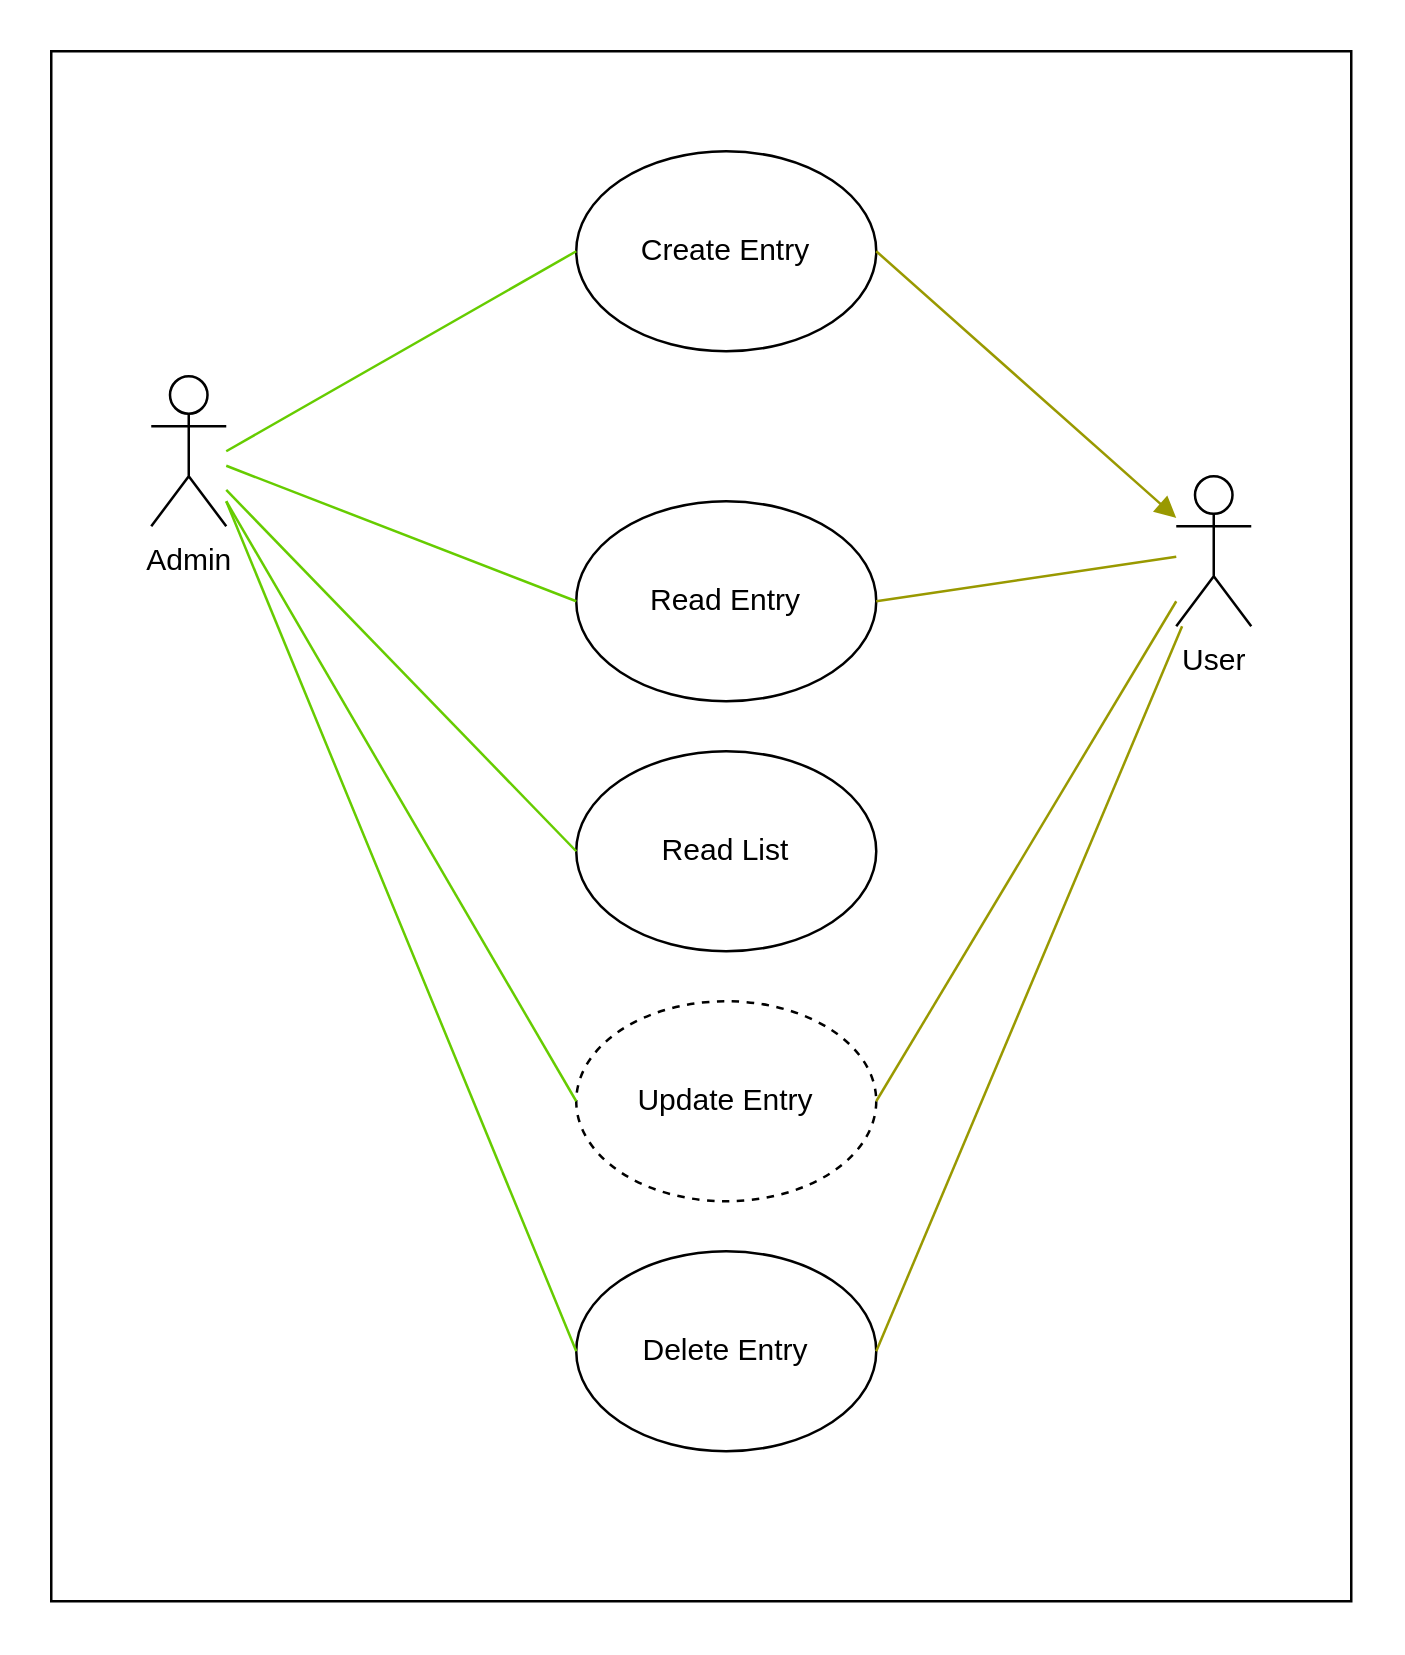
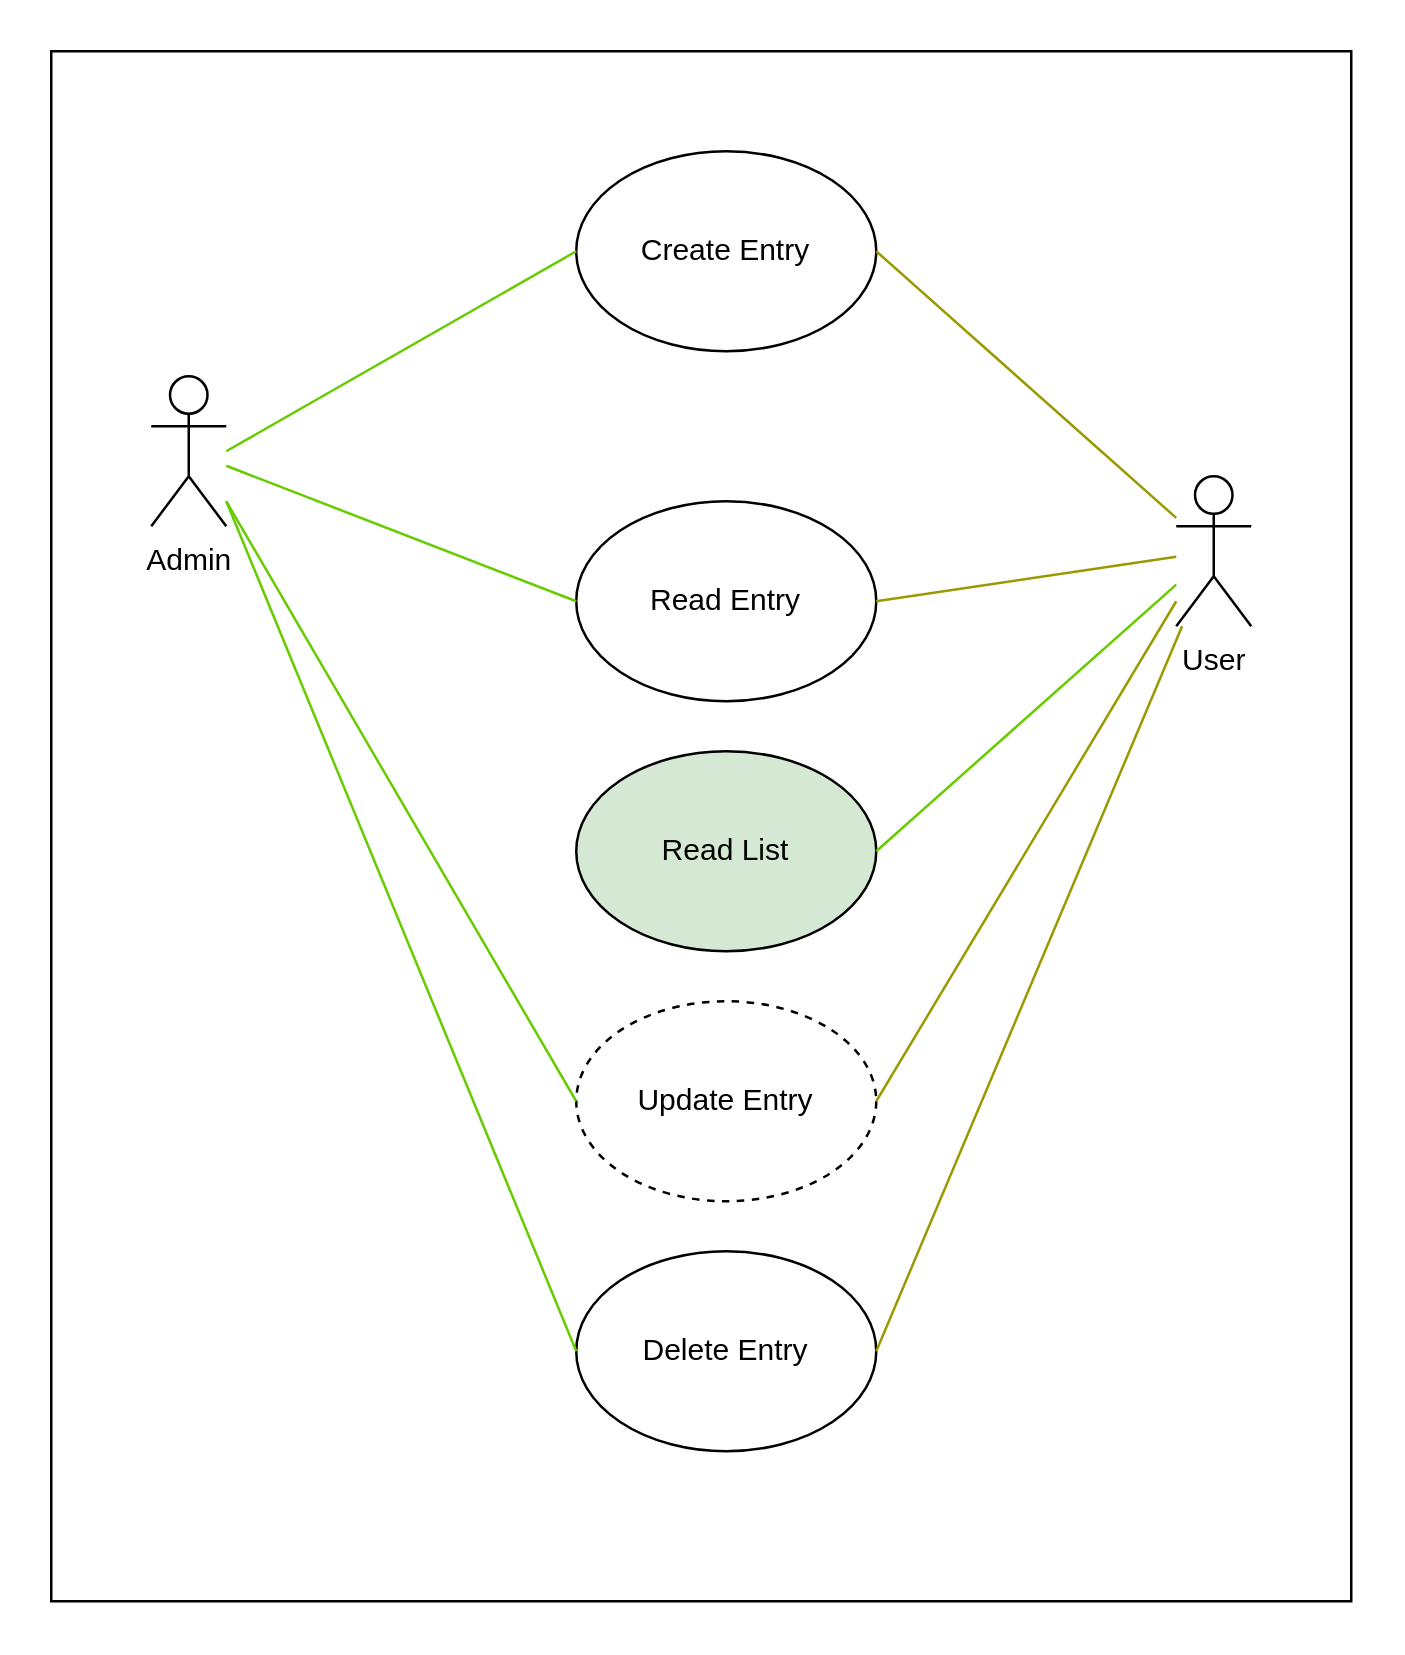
- <mxCell id="15" value="" style="endArrow=block;html=1;rounded=0;exitX=1;exitY=0.5;exitDx=0;exitDy=0;fillColor=#999900;strokeColor=#999900;" edge="1" parent="1" source="5" target="4"><mxGeometry width="50" height="50" relative="1" as="geometry"><mxPoint x="380" y="240" as="sourcePoint" /><mxPoint x="470" y="220" as="targetPoint" /></mxGeometry></mxCell>
+ <mxCell id="15" value="" style="endArrow=none;html=1;rounded=0;exitX=1;exitY=0.5;exitDx=0;exitDy=0;fillColor=#999900;strokeColor=#999900;" edge="1" parent="1" source="5" target="4"><mxGeometry width="50" height="50" relative="1" as="geometry"><mxPoint x="380" y="240" as="sourcePoint" /><mxPoint x="470" y="220" as="targetPoint" /></mxGeometry></mxCell>
- <mxCell id="12" value="" style="endArrow=none;html=1;rounded=0;entryX=0;entryY=0.5;entryDx=0;entryDy=0;strokeColor=#66CC00;" edge="1" parent="1" source="3" target="7"><mxGeometry width="50" height="50" relative="1" as="geometry"><mxPoint x="100" y="390" as="sourcePoint" /><mxPoint x="150" y="340" as="targetPoint" /></mxGeometry></mxCell>
+ <mxCell id="17" value="" style="endArrow=none;html=1;rounded=0;exitX=1;exitY=0.5;exitDx=0;exitDy=0;strokeColor=#66CC00;" edge="1" parent="1" source="7" target="4"><mxGeometry width="50" height="50" relative="1" as="geometry"><mxPoint x="350" y="337.78" as="sourcePoint" /><mxPoint x="470" y="320.002" as="targetPoint" /></mxGeometry></mxCell>
- <mxCell id="7" value="Read List" style="ellipse;whiteSpace=wrap;html=1;" vertex="1" parent="1"><mxGeometry x="230" y="300" width="120" height="80" as="geometry" /></mxCell>
+ <mxCell id="7" value="Read List" style="ellipse;whiteSpace=wrap;html=1;fillColor=#d5e8d4;" vertex="1" parent="1"><mxGeometry x="230" y="300" width="120" height="80" as="geometry" /></mxCell>
